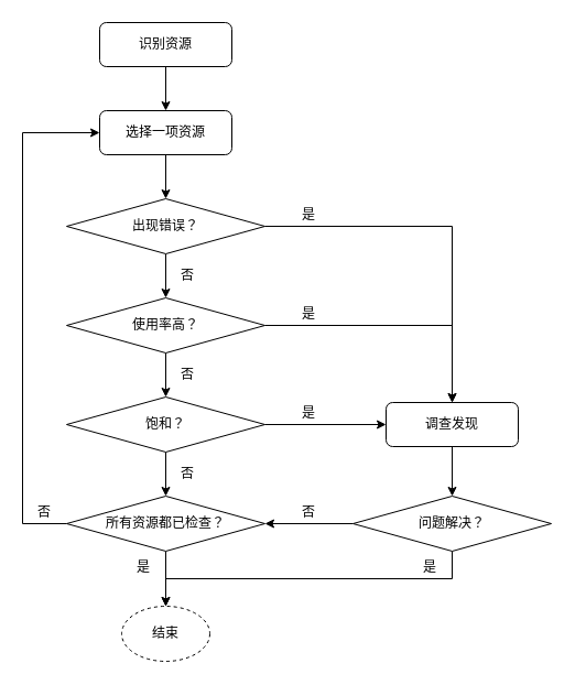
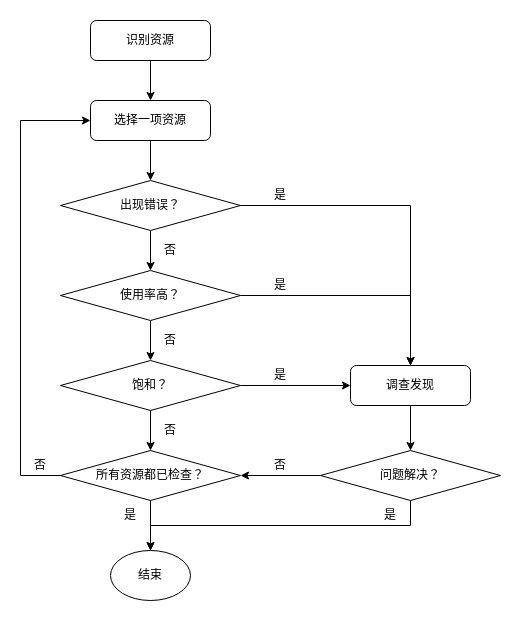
- <mxCell id="18" value="结束" style="ellipse;whiteSpace=wrap;html=1;dashed=1;" vertex="1" parent="1"><mxGeometry x="110" y="550" width="80" height="50" as="geometry" /></mxCell>
+ <mxCell id="18" value="结束" style="ellipse;whiteSpace=wrap;html=1;" vertex="1" parent="1"><mxGeometry x="110" y="550" width="80" height="50" as="geometry" /></mxCell>
